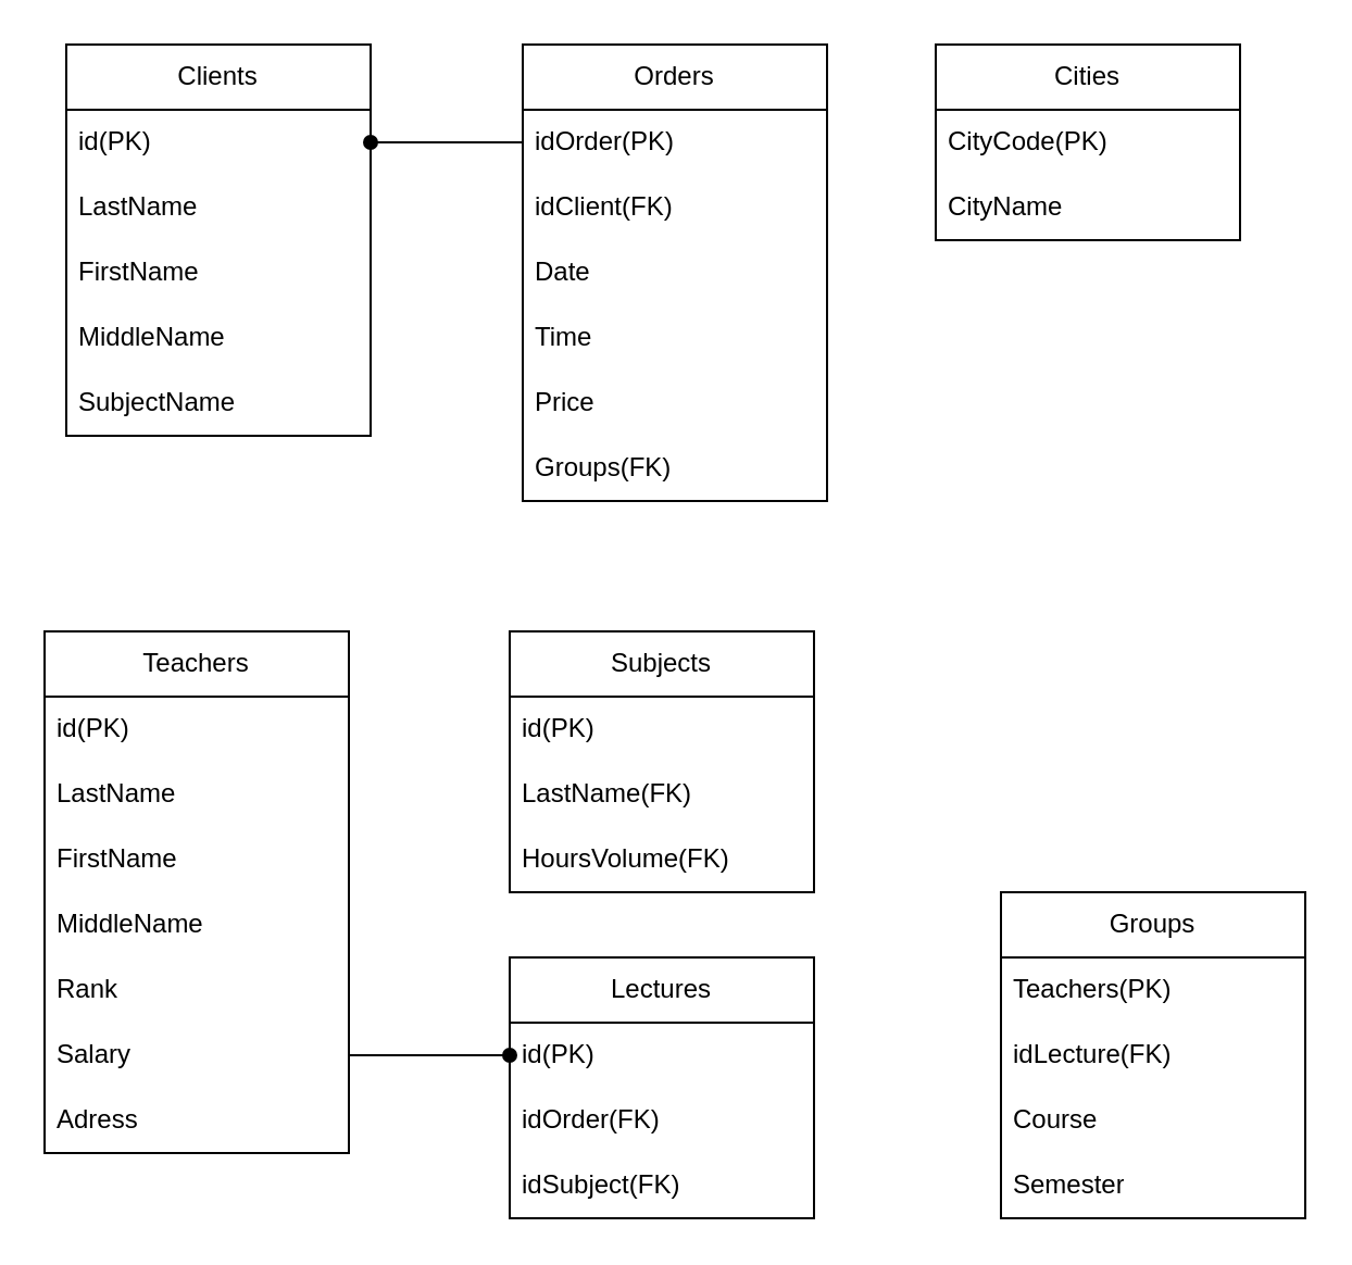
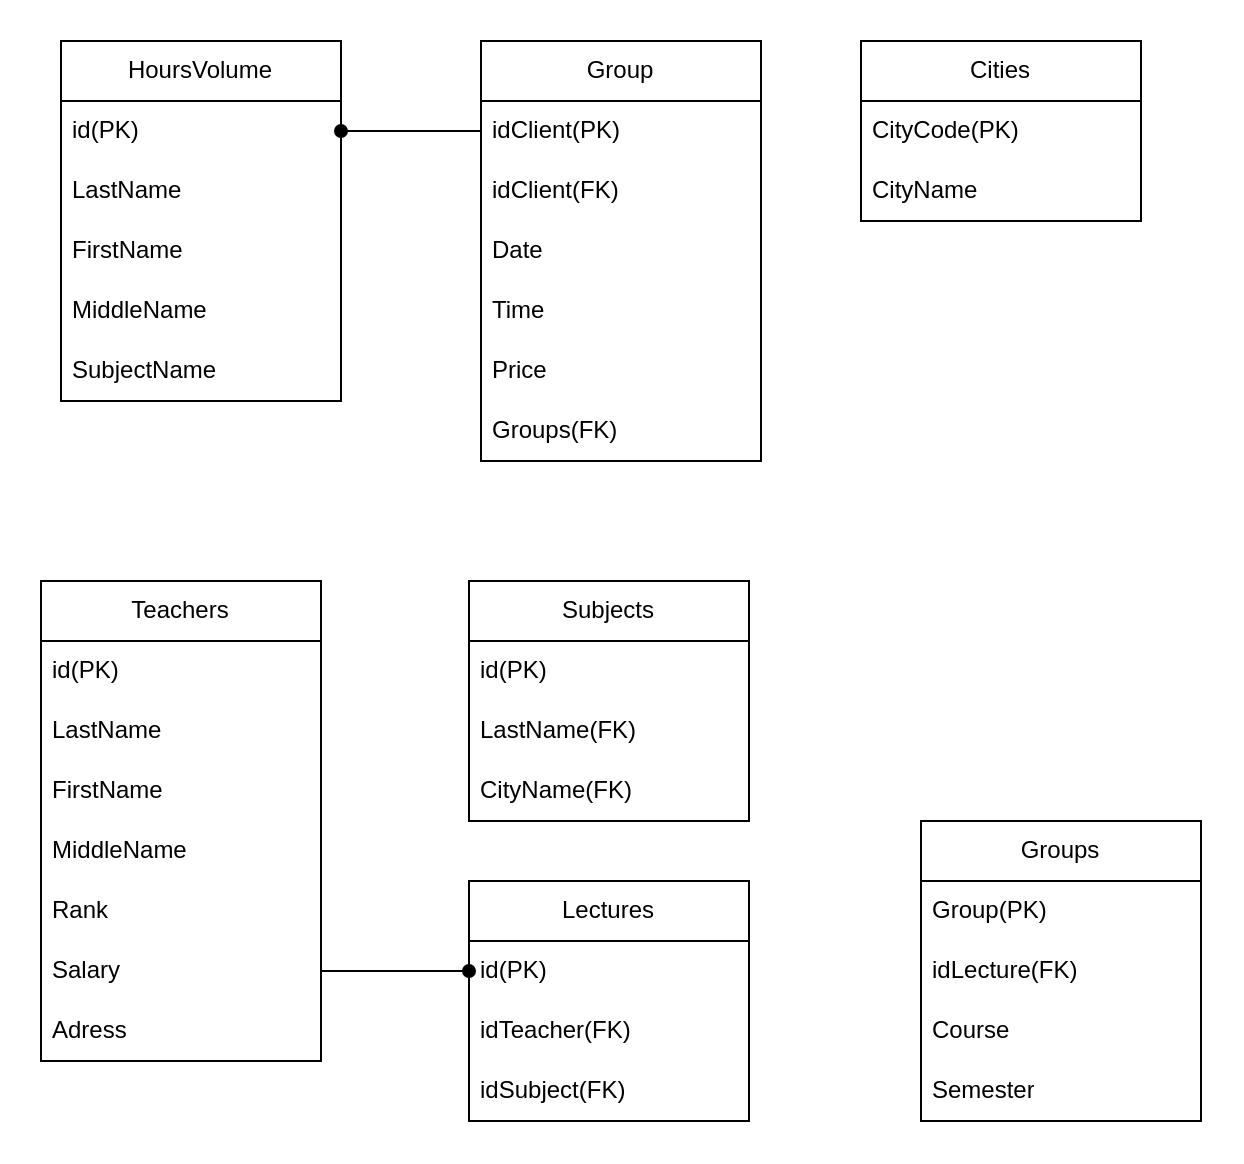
- <mxCell id="2" value="Clients" style="swimlane;fontStyle=0;childLayout=stackLayout;horizontal=1;startSize=30;horizontalStack=0;resizeParent=1;resizeParentMax=0;resizeLast=0;collapsible=1;marginBottom=0;whiteSpace=wrap;html=1;" parent="1" vertex="1"><mxGeometry x="30" y="20" width="140" height="180" as="geometry" /></mxCell>
+ <mxCell id="2" value="HoursVolume" style="swimlane;fontStyle=0;childLayout=stackLayout;horizontal=1;startSize=30;horizontalStack=0;resizeParent=1;resizeParentMax=0;resizeLast=0;collapsible=1;marginBottom=0;whiteSpace=wrap;html=1;" parent="1" vertex="1"><mxGeometry x="30" y="20" width="140" height="180" as="geometry" /></mxCell>
- <mxCell id="8" value="Orders" style="swimlane;fontStyle=0;childLayout=stackLayout;horizontal=1;startSize=30;horizontalStack=0;resizeParent=1;resizeParentMax=0;resizeLast=0;collapsible=1;marginBottom=0;whiteSpace=wrap;html=1;" parent="1" vertex="1"><mxGeometry x="240" y="20" width="140" height="210" as="geometry" /></mxCell>
+ <mxCell id="8" value="Group" style="swimlane;fontStyle=0;childLayout=stackLayout;horizontal=1;startSize=30;horizontalStack=0;resizeParent=1;resizeParentMax=0;resizeLast=0;collapsible=1;marginBottom=0;whiteSpace=wrap;html=1;" parent="1" vertex="1"><mxGeometry x="240" y="20" width="140" height="210" as="geometry" /></mxCell>
- <mxCell id="9" value="idOrder(PK)" style="text;strokeColor=none;fillColor=none;align=left;verticalAlign=middle;spacingLeft=4;spacingRight=4;overflow=hidden;points=[[0,0.5],[1,0.5]];portConstraint=eastwest;rotatable=0;whiteSpace=wrap;html=1;" parent="8" vertex="1"><mxGeometry y="30" width="140" height="30" as="geometry" /></mxCell>
+ <mxCell id="9" value="idClient(PK)" style="text;strokeColor=none;fillColor=none;align=left;verticalAlign=middle;spacingLeft=4;spacingRight=4;overflow=hidden;points=[[0,0.5],[1,0.5]];portConstraint=eastwest;rotatable=0;whiteSpace=wrap;html=1;" parent="8" vertex="1"><mxGeometry y="30" width="140" height="30" as="geometry" /></mxCell>
- <mxCell id="30" value="HoursVolume(FK)" style="text;strokeColor=none;fillColor=none;align=left;verticalAlign=middle;spacingLeft=4;spacingRight=4;overflow=hidden;points=[[0,0.5],[1,0.5]];portConstraint=eastwest;rotatable=0;whiteSpace=wrap;html=1;" vertex="1" parent="27"><mxGeometry y="90" width="140" height="30" as="geometry" /></mxCell>
+ <mxCell id="30" value="CityName(FK)" style="text;strokeColor=none;fillColor=none;align=left;verticalAlign=middle;spacingLeft=4;spacingRight=4;overflow=hidden;points=[[0,0.5],[1,0.5]];portConstraint=eastwest;rotatable=0;whiteSpace=wrap;html=1;" vertex="1" parent="27"><mxGeometry y="90" width="140" height="30" as="geometry" /></mxCell>
- <mxCell id="32" value="Teachers(PK)" style="text;strokeColor=none;fillColor=none;align=left;verticalAlign=middle;spacingLeft=4;spacingRight=4;overflow=hidden;points=[[0,0.5],[1,0.5]];portConstraint=eastwest;rotatable=0;whiteSpace=wrap;html=1;" vertex="1" parent="31"><mxGeometry y="30" width="140" height="30" as="geometry" /></mxCell>
+ <mxCell id="32" value="Group(PK)" style="text;strokeColor=none;fillColor=none;align=left;verticalAlign=middle;spacingLeft=4;spacingRight=4;overflow=hidden;points=[[0,0.5],[1,0.5]];portConstraint=eastwest;rotatable=0;whiteSpace=wrap;html=1;" vertex="1" parent="31"><mxGeometry y="30" width="140" height="30" as="geometry" /></mxCell>
- <mxCell id="38" value="idOrder(FK)" style="text;strokeColor=none;fillColor=none;align=left;verticalAlign=middle;spacingLeft=4;spacingRight=4;overflow=hidden;points=[[0,0.5],[1,0.5]];portConstraint=eastwest;rotatable=0;whiteSpace=wrap;html=1;" vertex="1" parent="36"><mxGeometry y="60" width="140" height="30" as="geometry" /></mxCell>
+ <mxCell id="38" value="idTeacher(FK)" style="text;strokeColor=none;fillColor=none;align=left;verticalAlign=middle;spacingLeft=4;spacingRight=4;overflow=hidden;points=[[0,0.5],[1,0.5]];portConstraint=eastwest;rotatable=0;whiteSpace=wrap;html=1;" vertex="1" parent="36"><mxGeometry y="60" width="140" height="30" as="geometry" /></mxCell>
